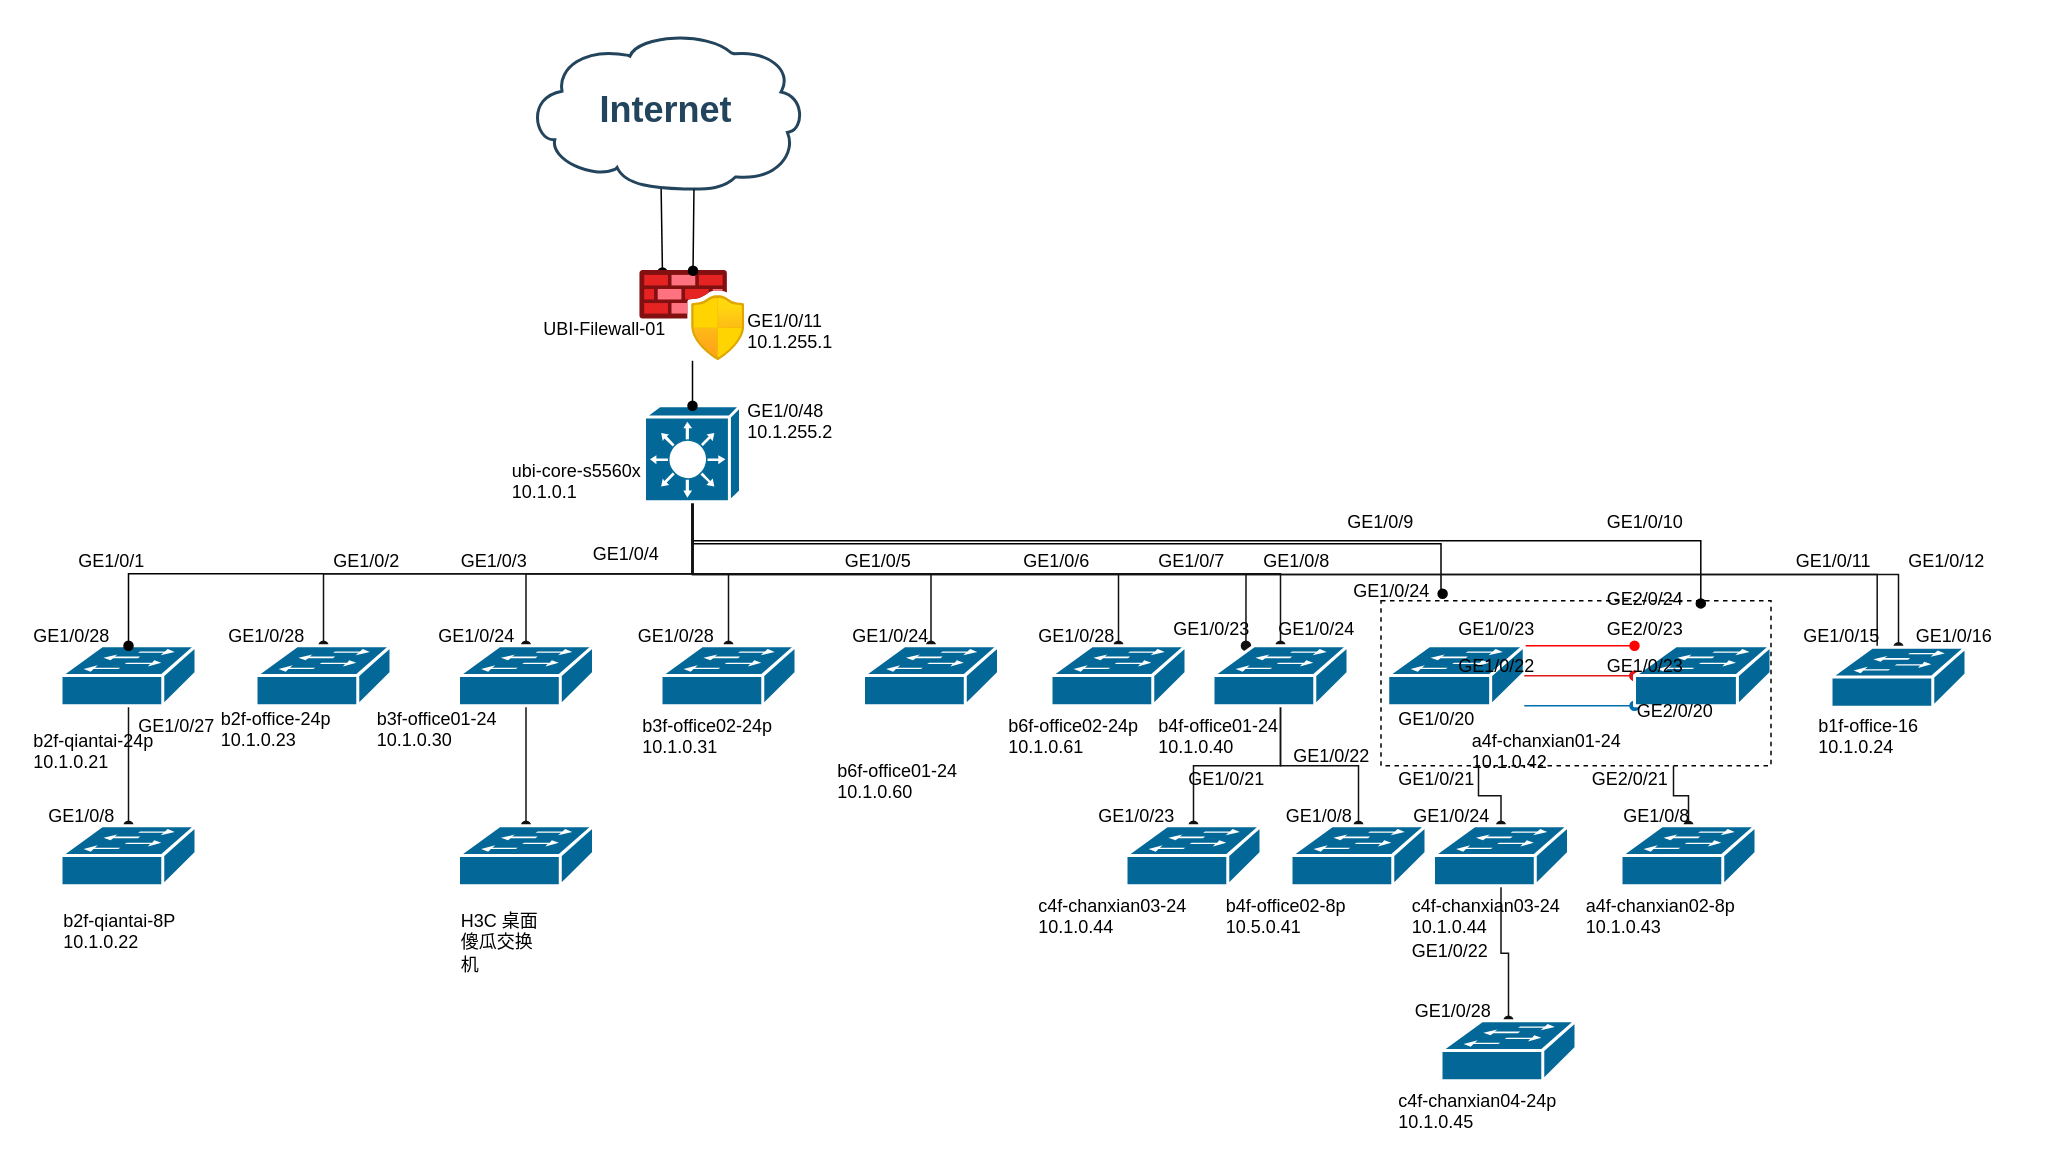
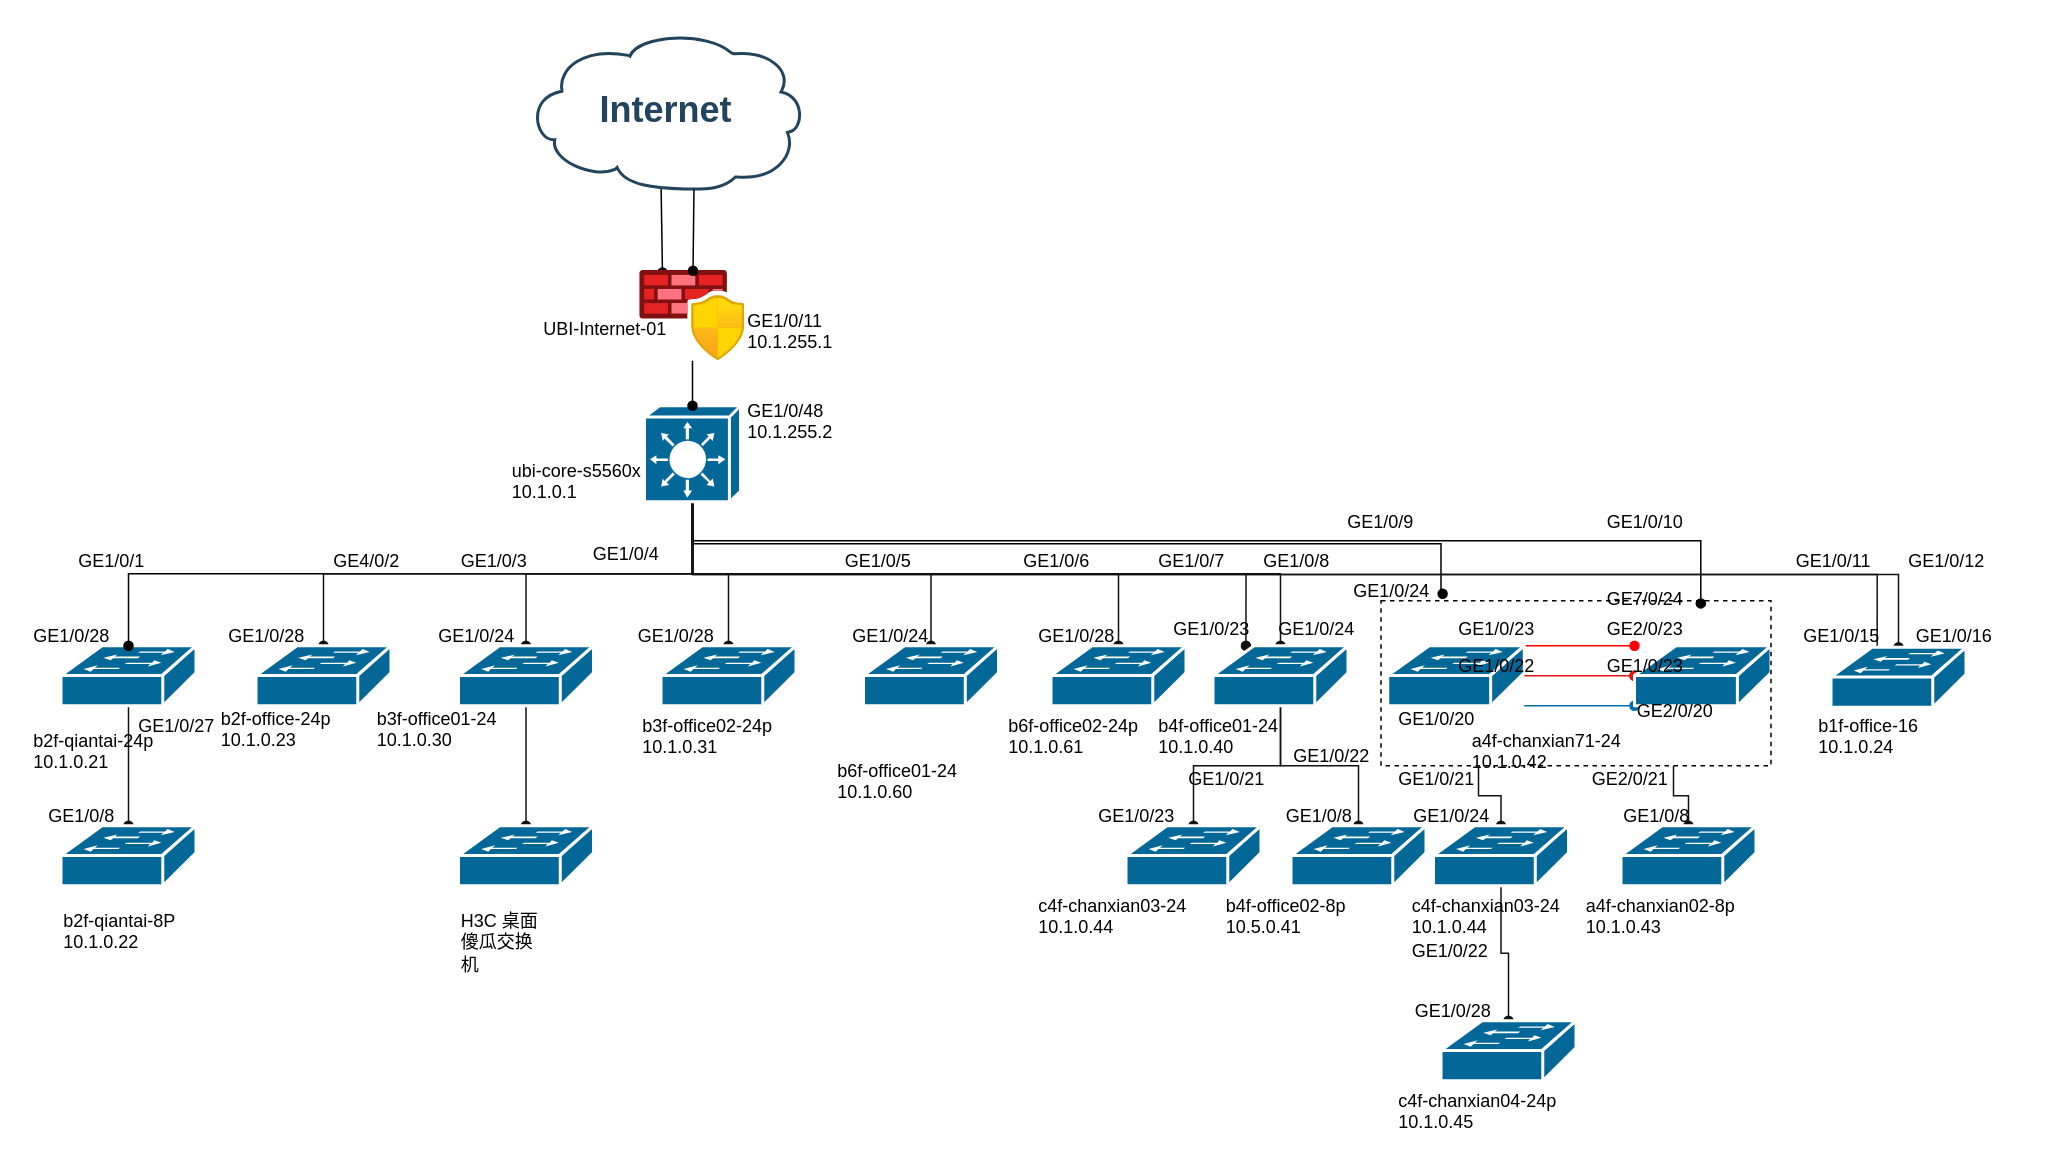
- <mxCell id="37" value="UBI-Filewall-01" style="text;whiteSpace=wrap;html=1;" parent="1" vertex="1"><mxGeometry x="360" y="205" width="110" height="40" as="geometry" /></mxCell>
+ <mxCell id="37" value="UBI-Internet-01" style="text;whiteSpace=wrap;html=1;" parent="1" vertex="1"><mxGeometry x="360" y="205" width="110" height="40" as="geometry" /></mxCell>
- <mxCell id="33" value="GE1/0/2" style="text;whiteSpace=wrap;html=1;" parent="1" vertex="1"><mxGeometry x="220" y="360" width="80" height="40" as="geometry" /></mxCell>
+ <mxCell id="33" value="GE4/0/2" style="text;whiteSpace=wrap;html=1;" parent="1" vertex="1"><mxGeometry x="220" y="360" width="80" height="40" as="geometry" /></mxCell>
- <mxCell id="60" value="GE2/0/24" style="text;whiteSpace=wrap;html=1;" vertex="1" parent="1"><mxGeometry x="1069" y="385" width="40" height="15" as="geometry" /></mxCell>
+ <mxCell id="60" value="GE7/0/24" style="text;whiteSpace=wrap;html=1;" vertex="1" parent="1"><mxGeometry x="1069" y="385" width="40" height="15" as="geometry" /></mxCell>
- <mxCell id="42" value="a4f-chanxian01-24&lt;br&gt;10.1.0.42" style="text;whiteSpace=wrap;html=1;" parent="1" vertex="1"><mxGeometry x="979" y="480" width="130" height="40" as="geometry" /></mxCell>
+ <mxCell id="42" value="a4f-chanxian71-24&lt;br&gt;10.1.0.42" style="text;whiteSpace=wrap;html=1;" parent="1" vertex="1"><mxGeometry x="979" y="480" width="130" height="40" as="geometry" /></mxCell>
